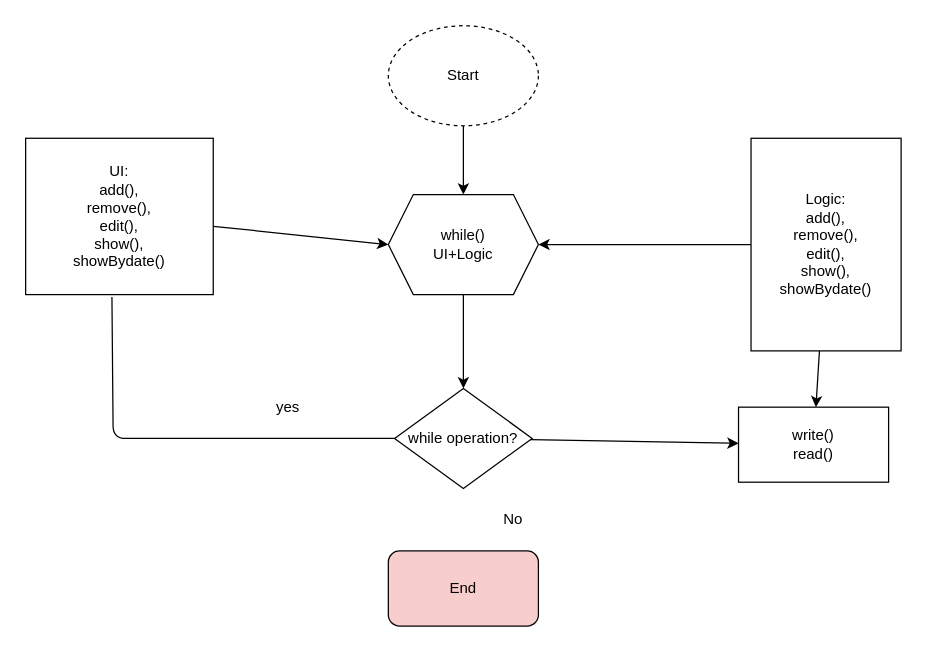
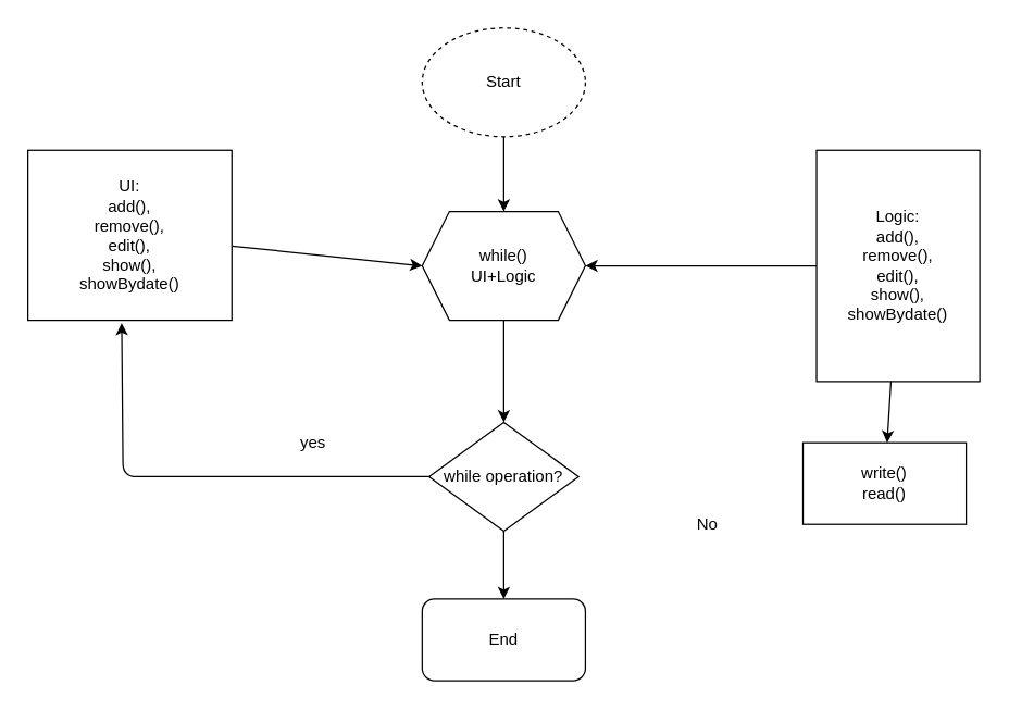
- <mxCell id="12" style="edgeStyle=none;html=1;entryX=0.46;entryY=1.016;entryDx=0;entryDy=0;entryPerimeter=0;endArrow=none;" edge="1" parent="1" source="14" target="5"><mxGeometry relative="1" as="geometry"><mxPoint x="90" y="350" as="targetPoint" /><Array as="points"><mxPoint x="90" y="350" /></Array></mxGeometry></mxCell>
+ <mxCell id="12" style="edgeStyle=none;html=1;entryX=0.46;entryY=1.016;entryDx=0;entryDy=0;entryPerimeter=0;" edge="1" parent="1" source="14" target="5"><mxGeometry relative="1" as="geometry"><mxPoint x="90" y="350" as="targetPoint" /><Array as="points"><mxPoint x="90" y="350" /></Array></mxGeometry></mxCell>
- <mxCell id="13" style="edgeStyle=none;html=1;" edge="1" parent="1" source="14" target="9"><mxGeometry relative="1" as="geometry" /></mxCell>
+ <mxCell id="13" style="edgeStyle=none;html=1;entryX=0.5;entryY=0;entryDx=0;entryDy=0;" edge="1" parent="1" source="14" target="16"><mxGeometry relative="1" as="geometry" /></mxCell>
- <mxCell id="17" value="No" style="text;html=1;strokeColor=none;fillColor=none;align=center;verticalAlign=middle;whiteSpace=wrap;rounded=0;" vertex="1" parent="1"><mxGeometry x="380" y="400" width="60" height="30" as="geometry" /></mxCell>
+ <mxCell id="17" value="No" style="text;html=1;strokeColor=none;fillColor=none;align=center;verticalAlign=middle;whiteSpace=wrap;rounded=0;" vertex="1" parent="1"><mxGeometry x="490" y="370" width="60" height="30" as="geometry" /></mxCell>
- <mxCell id="16" value="End" style="rounded=1;whiteSpace=wrap;html=1;fillColor=#f8cecc;" vertex="1" parent="1"><mxGeometry x="310" y="440" width="120" height="60" as="geometry" /></mxCell>
+ <mxCell id="16" value="End" style="rounded=1;whiteSpace=wrap;html=1;" vertex="1" parent="1"><mxGeometry x="310" y="440" width="120" height="60" as="geometry" /></mxCell>
